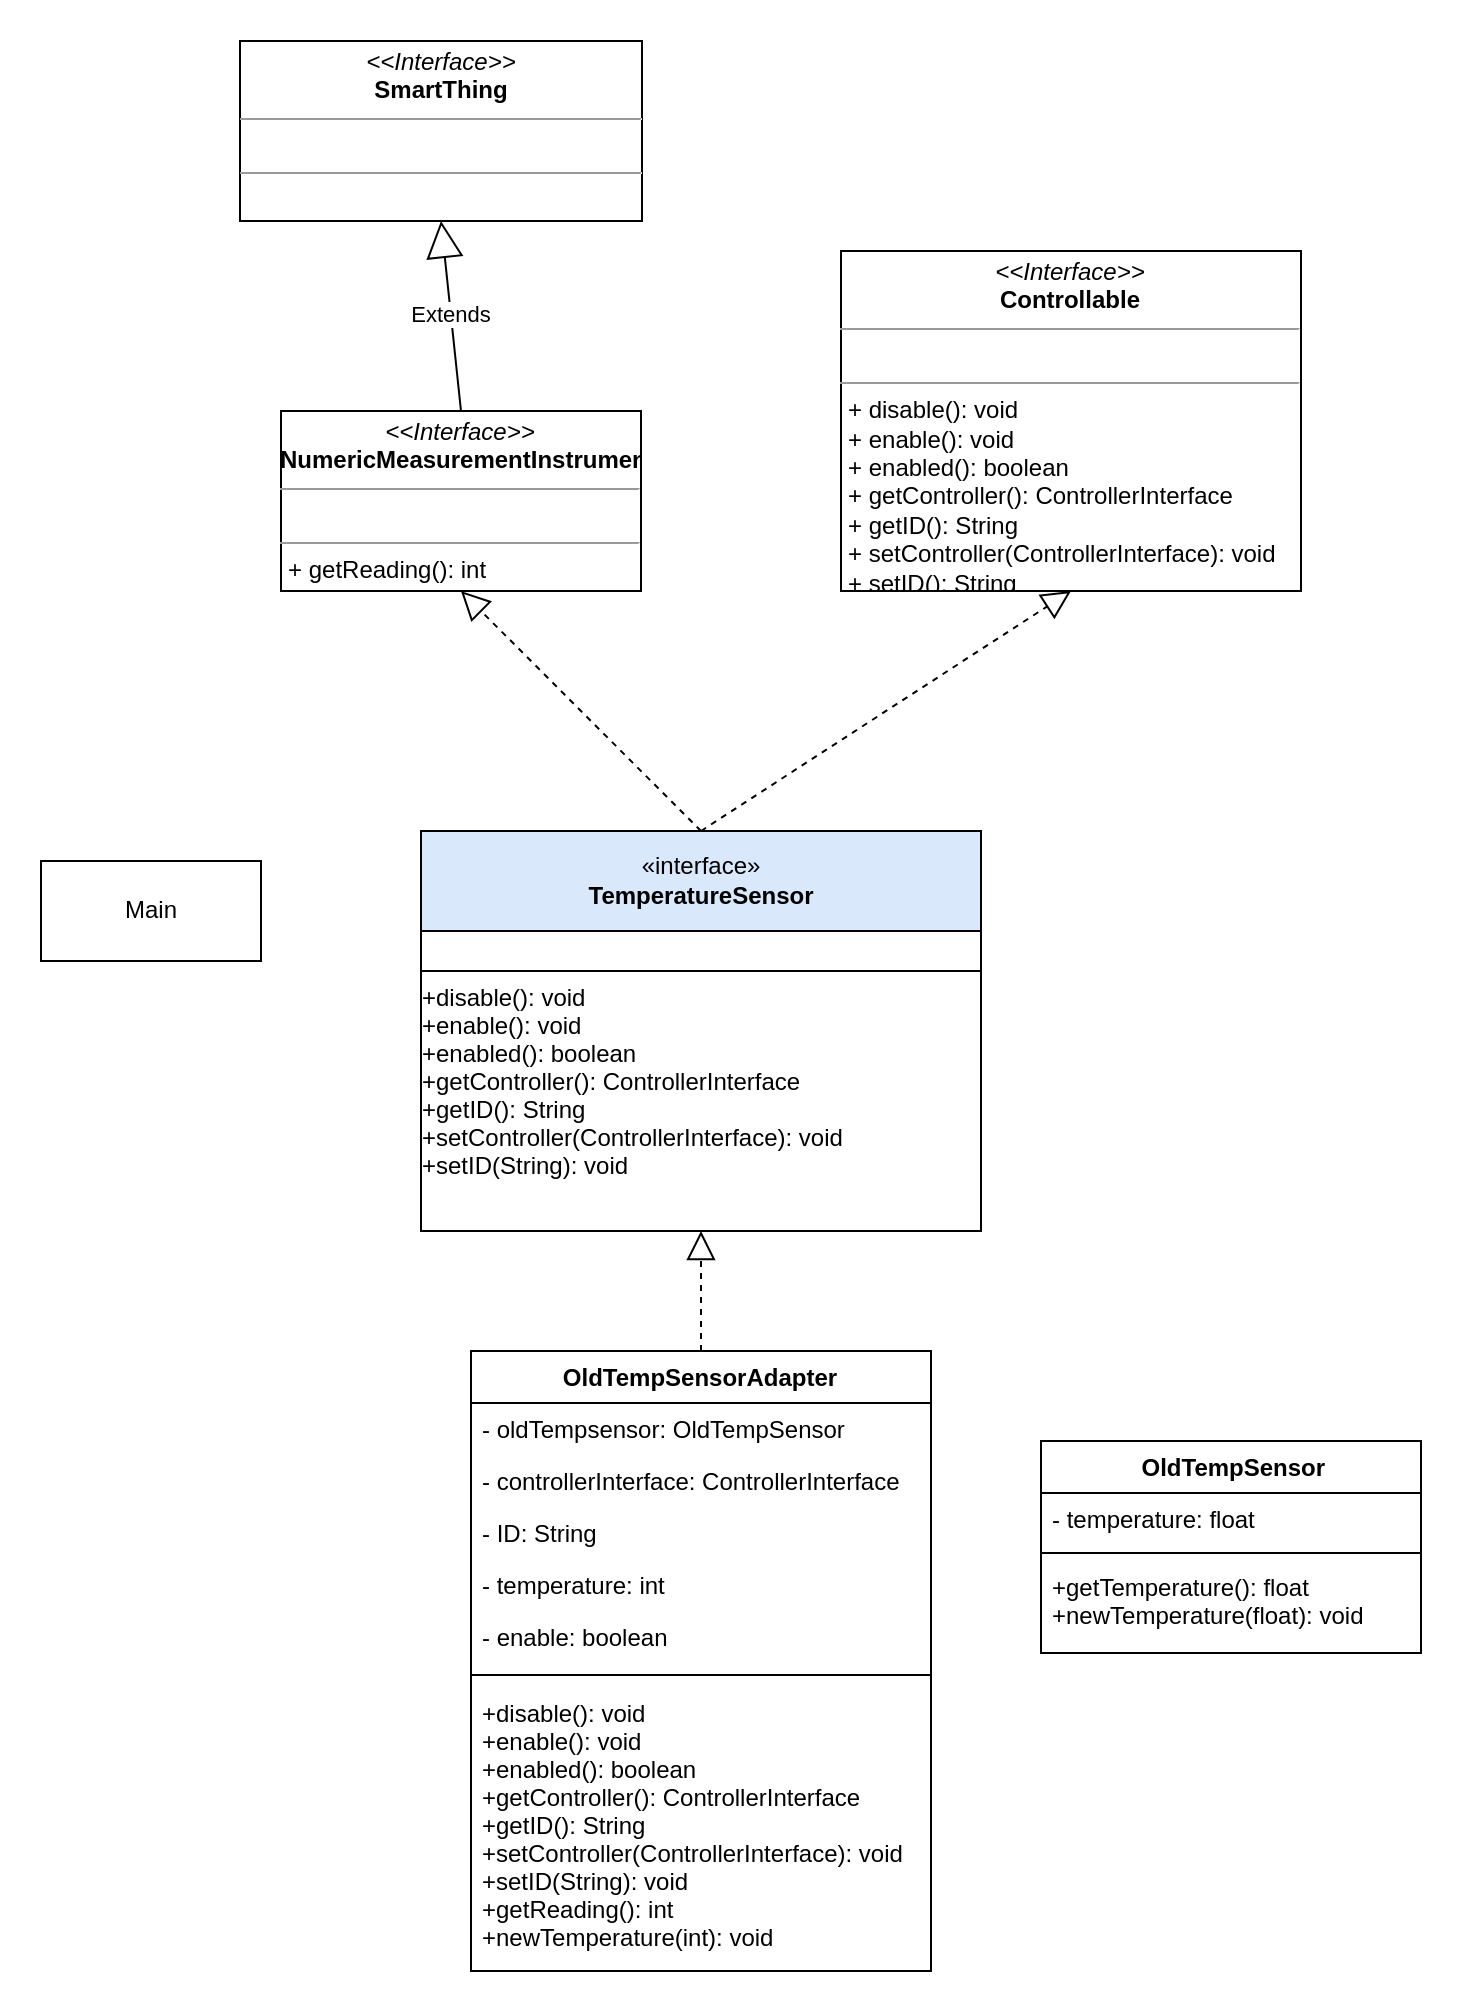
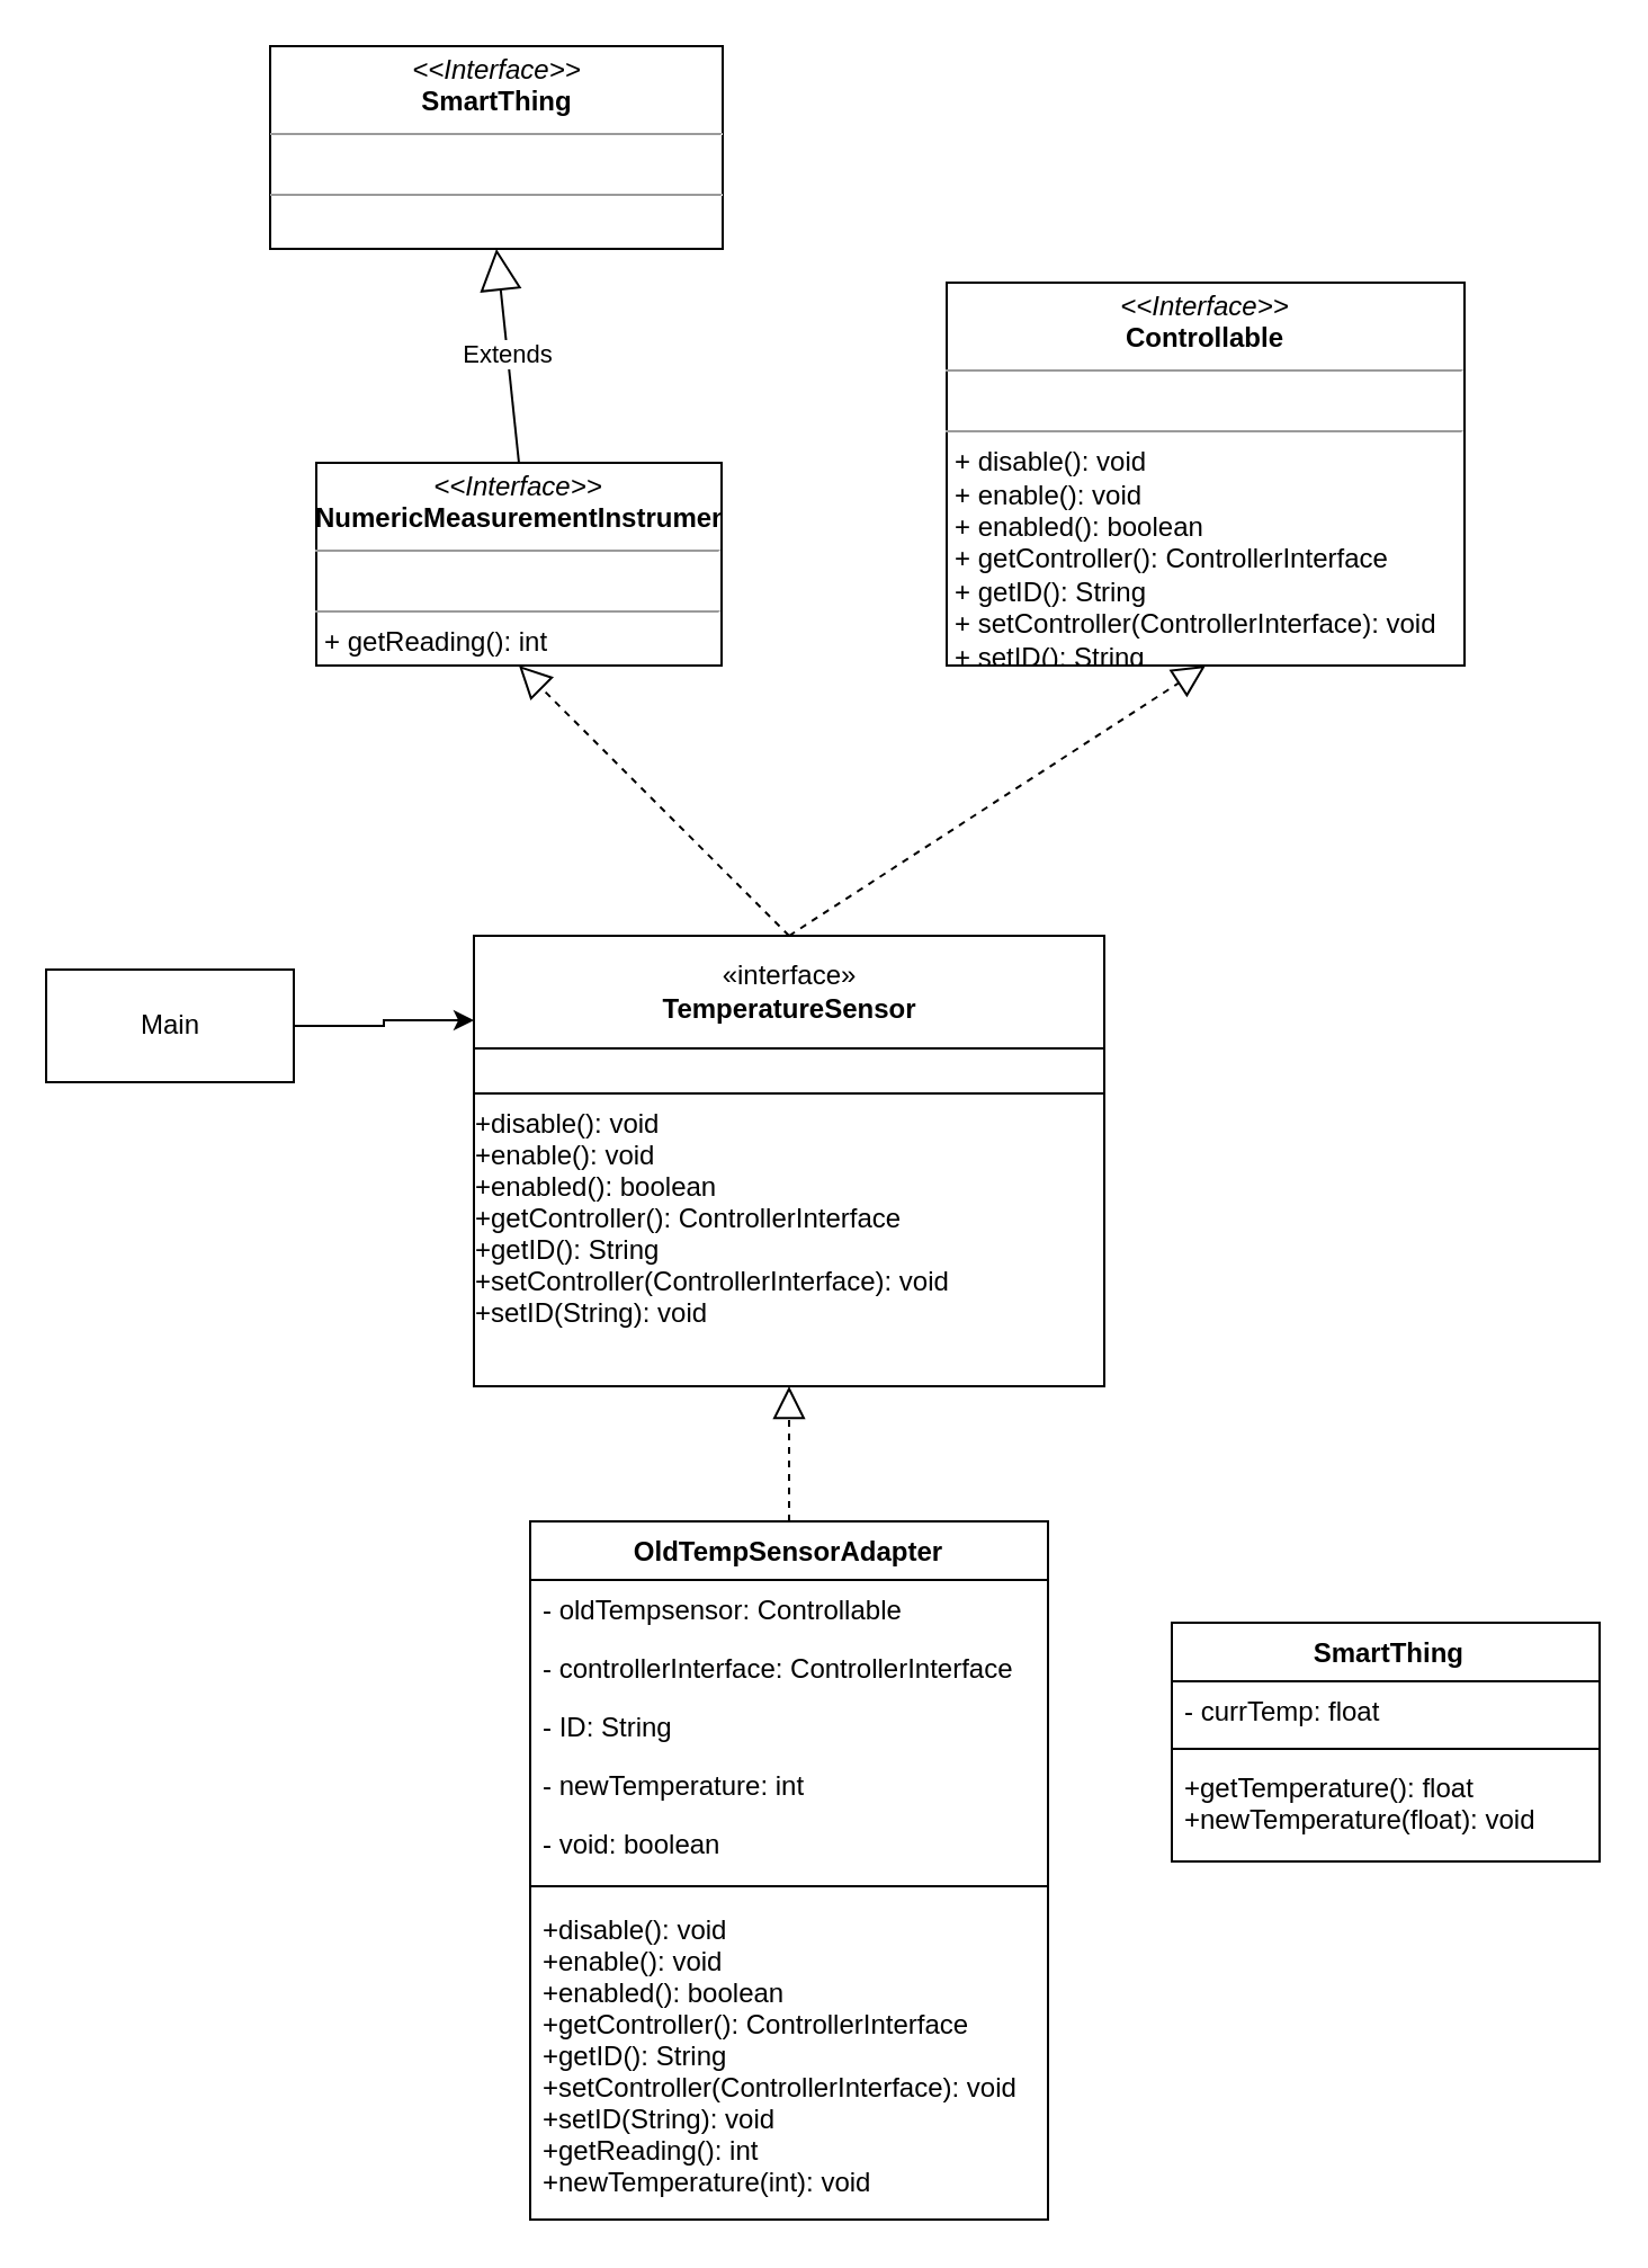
- <mxCell id="18" value="«interface»&lt;br&gt;&lt;span style=&quot;font-weight: 700&quot;&gt;TemperatureSensor&lt;/span&gt;" style="html=1;fillColor=#dae8fc;" parent="17" vertex="1"><mxGeometry x="5" width="280" height="50" as="geometry" /></mxCell>
+ <mxCell id="18" value="«interface»&lt;br&gt;&lt;span style=&quot;font-weight: 700&quot;&gt;TemperatureSensor&lt;/span&gt;" style="html=1;" parent="17" vertex="1"><mxGeometry x="5" width="280" height="50" as="geometry" /></mxCell>
+ <mxCell id="2" style="edgeStyle=orthogonalEdgeStyle;rounded=0;orthogonalLoop=1;jettySize=auto;html=1;exitX=1;exitY=0.5;exitDx=0;exitDy=0;entryX=0;entryY=0.75;entryDx=0;entryDy=0;startArrow=none;startFill=0;endArrow=classic;endFill=1;" parent="1" source="3" target="18" edge="1"><mxGeometry relative="1" as="geometry" /></mxCell>
- <mxCell id="5" value="- oldTempsensor: OldTempSensor" style="text;strokeColor=none;fillColor=none;align=left;verticalAlign=top;spacingLeft=4;spacingRight=4;overflow=hidden;rotatable=0;points=[[0,0.5],[1,0.5]];portConstraint=eastwest;" parent="4" vertex="1"><mxGeometry y="26" width="230" height="26" as="geometry" /></mxCell>
+ <mxCell id="5" value="- oldTempsensor: Controllable" style="text;strokeColor=none;fillColor=none;align=left;verticalAlign=top;spacingLeft=4;spacingRight=4;overflow=hidden;rotatable=0;points=[[0,0.5],[1,0.5]];portConstraint=eastwest;" parent="4" vertex="1"><mxGeometry y="26" width="230" height="26" as="geometry" /></mxCell>
- <mxCell id="12" value=" OldTempSensor" style="swimlane;fontStyle=1;align=center;verticalAlign=top;childLayout=stackLayout;horizontal=1;startSize=26;horizontalStack=0;resizeParent=1;resizeParentMax=0;resizeLast=0;collapsible=1;marginBottom=0;" parent="1" vertex="1"><mxGeometry x="520" y="720" width="190" height="106" as="geometry" /></mxCell>
+ <mxCell id="12" value=" SmartThing" style="swimlane;fontStyle=1;align=center;verticalAlign=top;childLayout=stackLayout;horizontal=1;startSize=26;horizontalStack=0;resizeParent=1;resizeParentMax=0;resizeLast=0;collapsible=1;marginBottom=0;" parent="1" vertex="1"><mxGeometry x="520" y="720" width="190" height="106" as="geometry" /></mxCell>
- <mxCell id="13" value="- temperature: float" style="text;strokeColor=none;fillColor=none;align=left;verticalAlign=top;spacingLeft=4;spacingRight=4;overflow=hidden;rotatable=0;points=[[0,0.5],[1,0.5]];portConstraint=eastwest;" parent="12" vertex="1"><mxGeometry y="26" width="190" height="26" as="geometry" /></mxCell>
+ <mxCell id="13" value="- currTemp: float" style="text;strokeColor=none;fillColor=none;align=left;verticalAlign=top;spacingLeft=4;spacingRight=4;overflow=hidden;rotatable=0;points=[[0,0.5],[1,0.5]];portConstraint=eastwest;" parent="12" vertex="1"><mxGeometry y="26" width="190" height="26" as="geometry" /></mxCell>
- <mxCell id="8" value="- temperature: int" style="text;strokeColor=none;fillColor=none;align=left;verticalAlign=top;spacingLeft=4;spacingRight=4;overflow=hidden;rotatable=0;points=[[0,0.5],[1,0.5]];portConstraint=eastwest;" parent="4" vertex="1"><mxGeometry y="104" width="230" height="26" as="geometry" /></mxCell>
+ <mxCell id="8" value="- newTemperature: int" style="text;strokeColor=none;fillColor=none;align=left;verticalAlign=top;spacingLeft=4;spacingRight=4;overflow=hidden;rotatable=0;points=[[0,0.5],[1,0.5]];portConstraint=eastwest;" parent="4" vertex="1"><mxGeometry y="104" width="230" height="26" as="geometry" /></mxCell>
- <mxCell id="9" value="- enable: boolean" style="text;strokeColor=none;fillColor=none;align=left;verticalAlign=top;spacingLeft=4;spacingRight=4;overflow=hidden;rotatable=0;points=[[0,0.5],[1,0.5]];portConstraint=eastwest;" parent="4" vertex="1"><mxGeometry y="130" width="230" height="26" as="geometry" /></mxCell>
+ <mxCell id="9" value="- void: boolean" style="text;strokeColor=none;fillColor=none;align=left;verticalAlign=top;spacingLeft=4;spacingRight=4;overflow=hidden;rotatable=0;points=[[0,0.5],[1,0.5]];portConstraint=eastwest;" parent="4" vertex="1"><mxGeometry y="130" width="230" height="26" as="geometry" /></mxCell>
